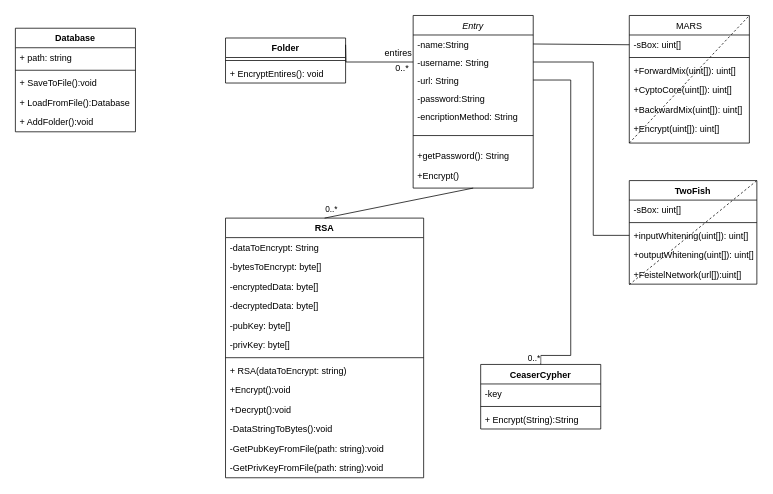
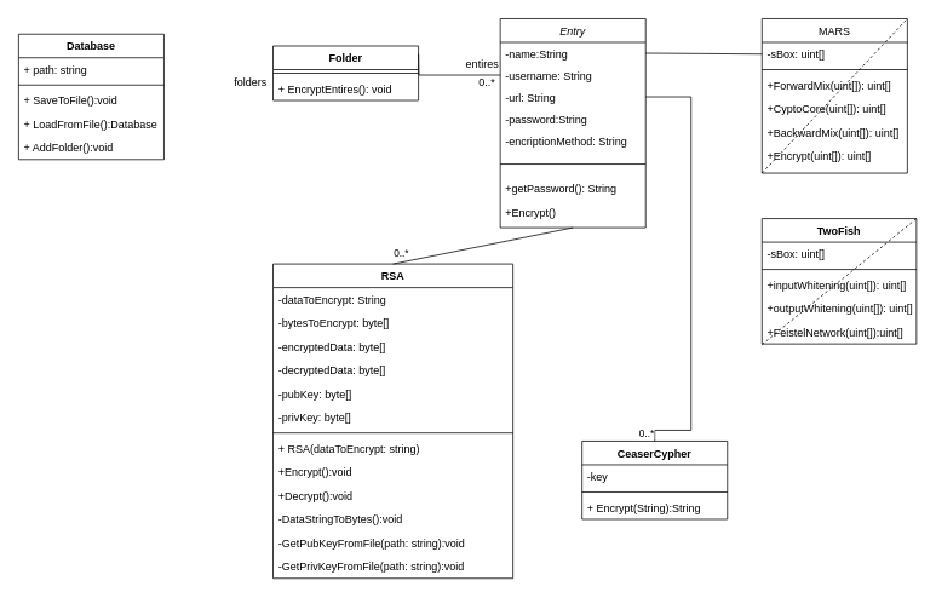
+ <mxCell id="62" value="folders" style="text;html=1;align=center;verticalAlign=middle;resizable=0;points=[];autosize=1;strokeColor=none;fillColor=none;" vertex="1" parent="1"><mxGeometry x="250" y="80" width="50" height="20" as="geometry" /></mxCell>
- <mxCell id="30" value="" style="endArrow=none;html=1;edgeStyle=orthogonalEdgeStyle;rounded=0;exitX=1;exitY=0.5;exitDx=0;exitDy=0;entryX=0;entryY=0.5;entryDx=0;entryDy=0;" parent="1" source="4" target="21" edge="1"><mxGeometry relative="1" as="geometry"><mxPoint x="680" y="120" as="sourcePoint" /><mxPoint x="840" y="120" as="targetPoint" /><Array as="points"><mxPoint x="790" y="82" /><mxPoint x="790" y="313" /></Array></mxGeometry></mxCell>
- <mxCell id="23" value="+FeistelNetwork(url[]):uint[]" style="text;strokeColor=none;fillColor=none;align=left;verticalAlign=top;spacingLeft=4;spacingRight=4;overflow=hidden;rotatable=0;points=[[0,0.5],[1,0.5]];portConstraint=eastwest;" parent="18" vertex="1"><mxGeometry y="112" width="170" height="26" as="geometry" /></mxCell>
+ <mxCell id="23" value="+FeistelNetwork(uint[]):uint[]" style="text;strokeColor=none;fillColor=none;align=left;verticalAlign=top;spacingLeft=4;spacingRight=4;overflow=hidden;rotatable=0;points=[[0,0.5],[1,0.5]];portConstraint=eastwest;" parent="18" vertex="1"><mxGeometry y="112" width="170" height="26" as="geometry" /></mxCell>
